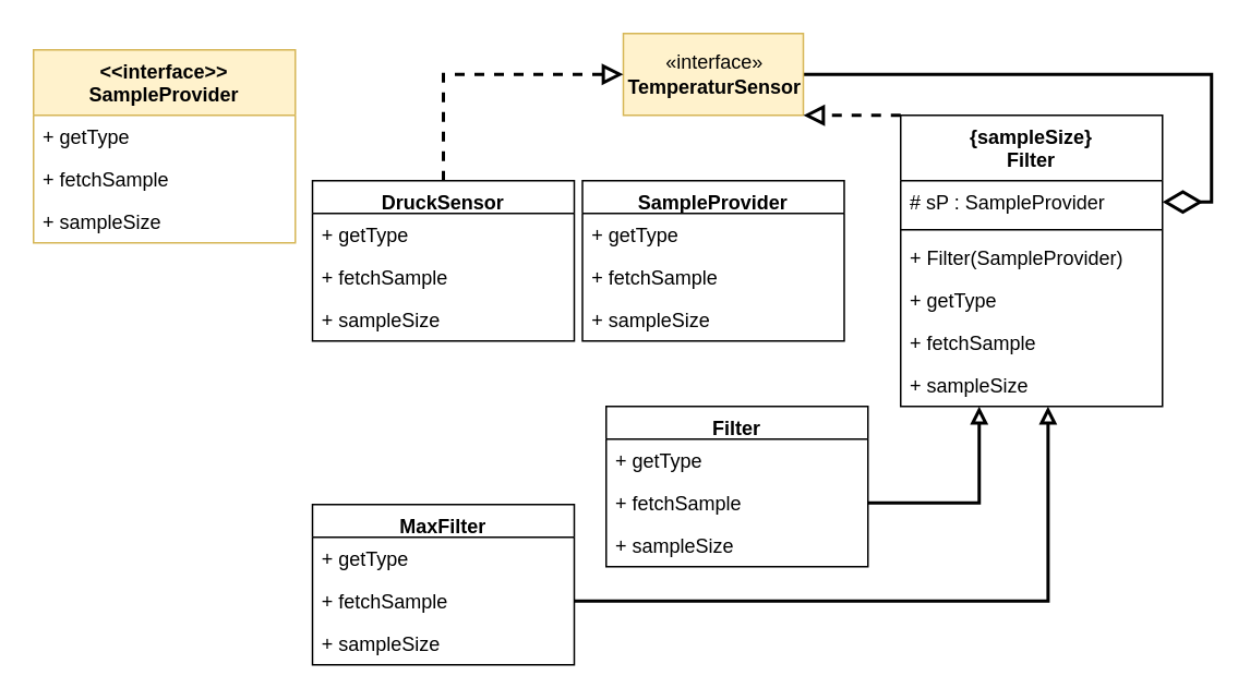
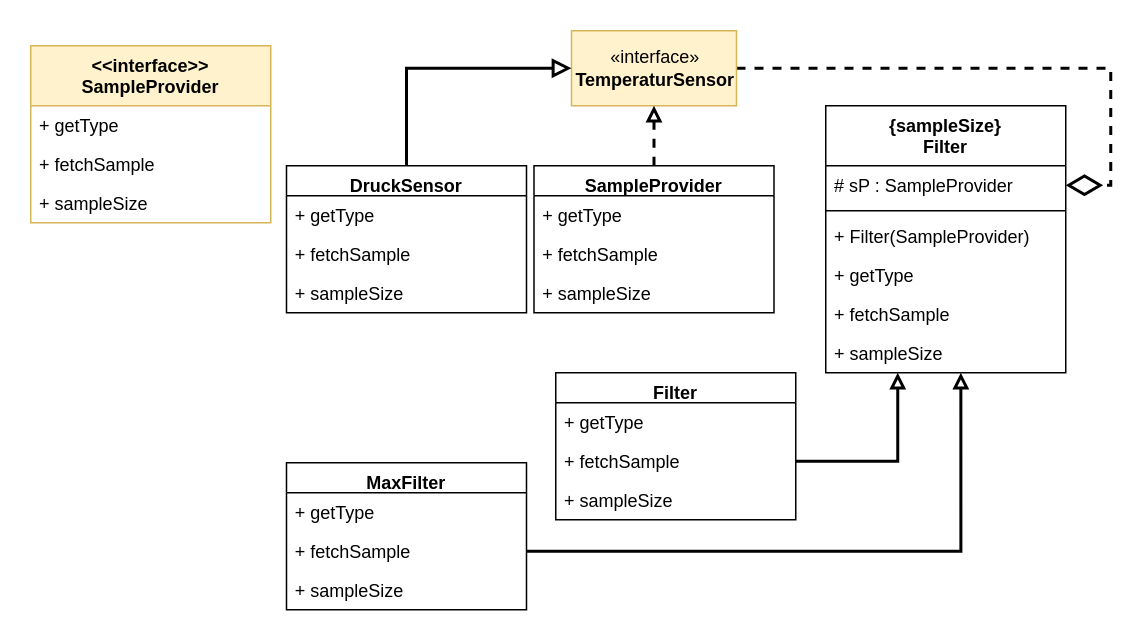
- <mxCell id="17" style="edgeStyle=orthogonalEdgeStyle;rounded=0;orthogonalLoop=1;jettySize=auto;html=1;entryX=0;entryY=0.5;entryDx=0;entryDy=0;strokeWidth=2;endArrow=block;endFill=0;endSize=8;exitX=0.5;exitY=0;exitDx=0;exitDy=0;dashed=1;" parent="1" source="18" target="3" edge="1"><mxGeometry relative="1" as="geometry" /></mxCell>
+ <mxCell id="17" style="edgeStyle=orthogonalEdgeStyle;rounded=0;orthogonalLoop=1;jettySize=auto;html=1;entryX=0;entryY=0.5;entryDx=0;entryDy=0;strokeWidth=2;endArrow=block;endFill=0;endSize=8;exitX=0.5;exitY=0;exitDx=0;exitDy=0;dashed=0;" parent="1" source="18" target="3" edge="1"><mxGeometry relative="1" as="geometry" /></mxCell>
- <mxCell id="2" style="edgeStyle=orthogonalEdgeStyle;rounded=0;orthogonalLoop=1;jettySize=auto;html=1;entryX=1;entryY=0.5;entryDx=0;entryDy=0;strokeWidth=2;endArrow=diamondThin;endFill=0;exitX=1;exitY=0.5;exitDx=0;exitDy=0;endSize=19;" parent="1" source="3" target="7" edge="1"><mxGeometry relative="1" as="geometry" /></mxCell>
+ <mxCell id="2" style="edgeStyle=orthogonalEdgeStyle;rounded=0;orthogonalLoop=1;jettySize=auto;html=1;entryX=1;entryY=0.5;entryDx=0;entryDy=0;strokeWidth=2;endArrow=diamondThin;endFill=0;exitX=1;exitY=0.5;exitDx=0;exitDy=0;endSize=19;dashed=1;" parent="1" source="3" target="7" edge="1"><mxGeometry relative="1" as="geometry" /></mxCell>
- <mxCell id="5" style="rounded=0;orthogonalLoop=1;jettySize=auto;html=1;exitX=0;exitY=0;exitDx=0;exitDy=0;entryX=1;entryY=1;entryDx=0;entryDy=0;strokeWidth=2;endArrow=block;endFill=0;endSize=8;dashed=1;" parent="1" source="6" target="3" edge="1"><mxGeometry relative="1" as="geometry" /></mxCell>
+ <mxCell id="4" style="edgeStyle=orthogonalEdgeStyle;rounded=0;orthogonalLoop=1;jettySize=auto;html=1;strokeWidth=2;endArrow=block;endFill=0;dashed=1;" parent="1" source="22" target="3" edge="1"><mxGeometry relative="1" as="geometry"><mxPoint x="435.5" y="160" as="sourcePoint" /></mxGeometry></mxCell>
